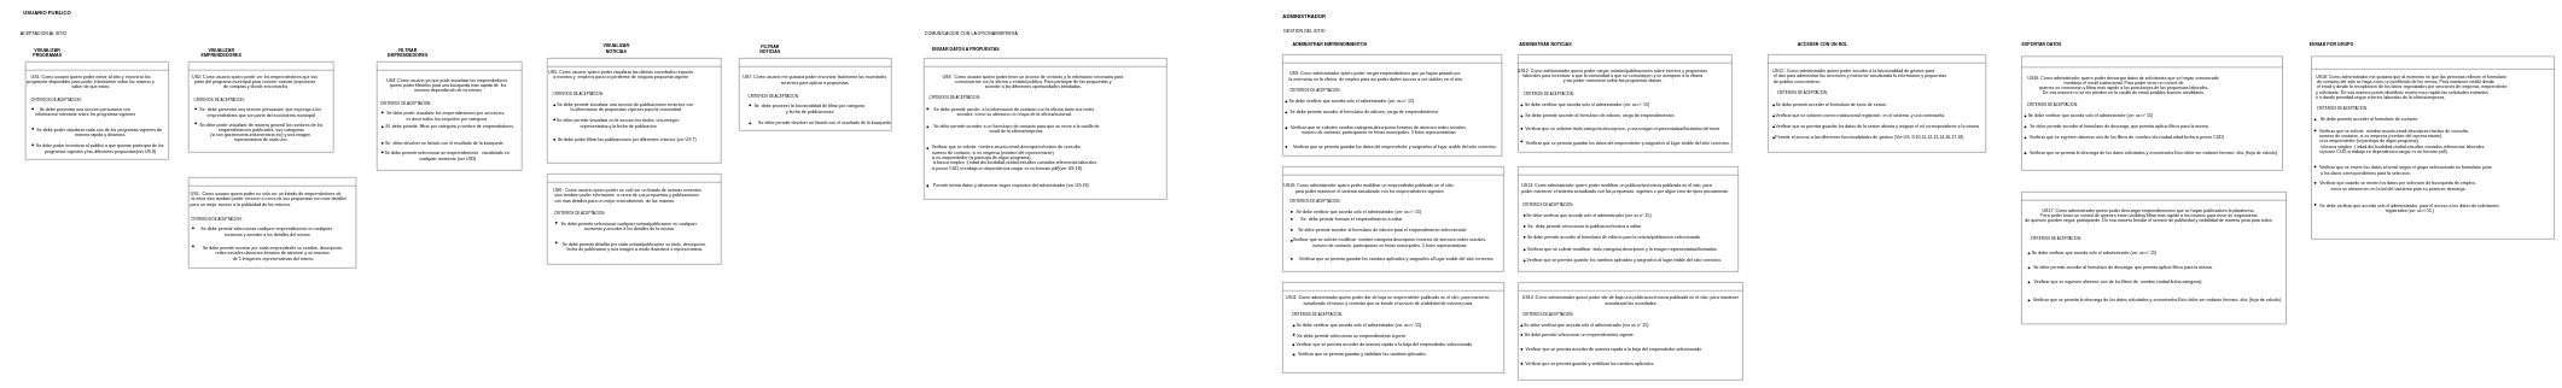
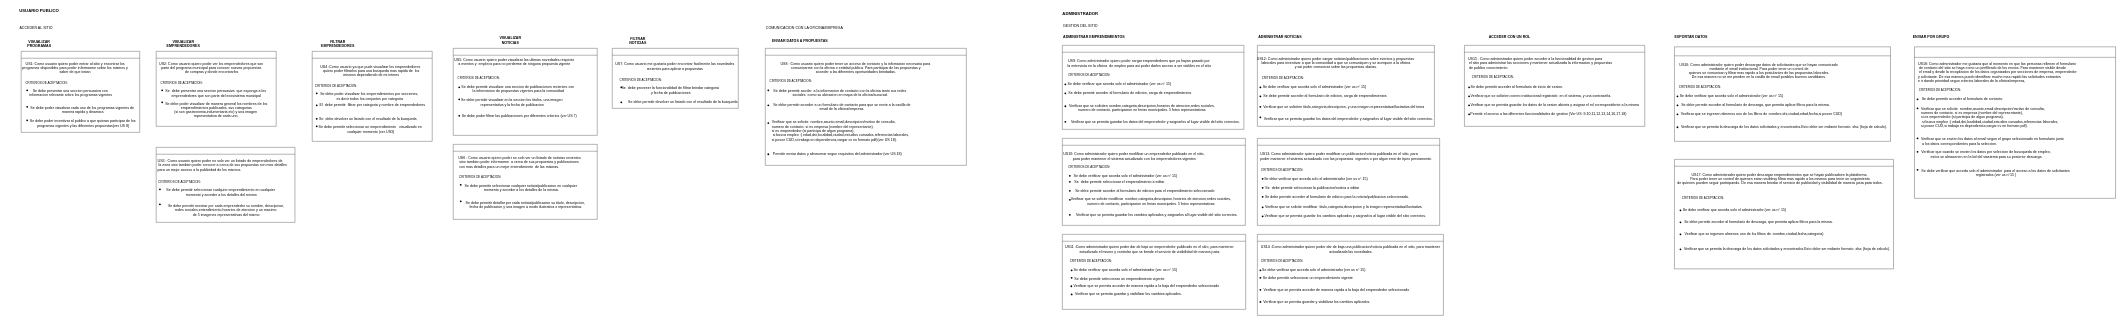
- <mxCell id="19" value="ACEPTACION AL SITIO" style="text;html=1;align=center;verticalAlign=middle;whiteSpace=wrap;rounded=0;" parent="1" vertex="1"><mxGeometry x="40" y="78" width="160" height="30" as="geometry" /></mxCell>
+ <mxCell id="19" value="ACCEDER AL SITIO" style="text;html=1;align=center;verticalAlign=middle;whiteSpace=wrap;rounded=0;" parent="1" vertex="1"><mxGeometry x="40" y="78" width="160" height="30" as="geometry" /></mxCell>
- <mxCell id="145" value="&lt;b&gt;ADMINISTRAR EMPRENDIMIENTOS&lt;/b&gt;" style="text;html=1;align=center;verticalAlign=middle;resizable=0;points=[];autosize=1;strokeColor=none;fillColor=none;" vertex="1" parent="1"><mxGeometry x="3555" y="108" width="230" height="30" as="geometry" /></mxCell>
+ <mxCell id="145" value="&lt;b&gt;ADMINISTRAR EMPRENDIMIENTOS&lt;/b&gt;" style="text;html=1;align=center;verticalAlign=middle;resizable=0;points=[];autosize=1;strokeColor=none;fillColor=none;" vertex="1" parent="1"><mxGeometry x="3530" y="108" width="230" height="30" as="geometry" /></mxCell>
- <mxCell id="44" value="Se&amp;nbsp; debe proveeer la funcionalidad de filtrar por categoria&amp;nbsp;&lt;div&gt;y fecha de publicaciones&lt;/div&gt;" style="text;html=1;align=center;verticalAlign=middle;resizable=0;points=[];autosize=1;strokeColor=none;fillColor=none;" parent="40" vertex="1"><mxGeometry x="30" y="120" width="330" height="40" as="geometry" /></mxCell>
+ <mxCell id="44" value="Se&amp;nbsp; debe proveeer la funcionalidad de filtrar brindar categoria&amp;nbsp;&lt;div&gt;y fecha de publicaciones&lt;/div&gt;" style="text;html=1;align=center;verticalAlign=middle;resizable=0;points=[];autosize=1;strokeColor=none;fillColor=none;" parent="40" vertex="1"><mxGeometry x="30" y="120" width="330" height="40" as="geometry" /></mxCell>
- <mxCell id="64" value="Se&amp;nbsp; debe permitir formato el emprendimiento a editar" style="text;html=1;align=center;verticalAlign=middle;resizable=0;points=[];autosize=1;strokeColor=none;fillColor=none;" parent="61" vertex="1"><mxGeometry x="30" y="130" width="320" height="30" as="geometry" /></mxCell>
+ <mxCell id="64" value="Se&amp;nbsp; debe permitir seleccionar el emprendimiento a editar" style="text;html=1;align=center;verticalAlign=middle;resizable=0;points=[];autosize=1;strokeColor=none;fillColor=none;" parent="61" vertex="1"><mxGeometry x="30" y="130" width="320" height="30" as="geometry" /></mxCell>
- <mxCell id="134" value="Se debe permitir mostrar por cada emprendedor su nombre, descripcion,&lt;div&gt;redes sociales,&lt;span style=&quot;background-color: transparent; color: light-dark(rgb(0, 0, 0), rgb(255, 255, 255));&quot;&gt;ubicacion,horarios de atencion&amp;nbsp;&lt;/span&gt;&lt;span style=&quot;background-color: transparent; color: light-dark(rgb(0, 0, 0), rgb(255, 255, 255));&quot;&gt;y un maximo&amp;nbsp;&lt;/span&gt;&lt;/div&gt;&lt;div&gt;&lt;span style=&quot;background-color: transparent; color: light-dark(rgb(0, 0, 0), rgb(255, 255, 255));&quot;&gt;de 5 imagenes representativas del mismo&lt;/span&gt;&lt;/div&gt;" style="text;html=1;align=center;verticalAlign=middle;resizable=0;points=[];autosize=1;strokeColor=none;fillColor=none;" vertex="1" parent="131"><mxGeometry x="27.5" y="180" width="410" height="60" as="geometry" /></mxCell>
+ <mxCell id="134" value="Se debe permitir mostrar por cada emprendedor su nombre, descripcion,&lt;div&gt;redes sociales,&lt;span style=&quot;background-color: transparent; color: light-dark(rgb(0, 0, 0), rgb(255, 255, 255));&quot;&gt;entendimiento,horarios de atencion&amp;nbsp;&lt;/span&gt;&lt;span style=&quot;background-color: transparent; color: light-dark(rgb(0, 0, 0), rgb(255, 255, 255));&quot;&gt;y un maximo&amp;nbsp;&lt;/span&gt;&lt;/div&gt;&lt;div&gt;&lt;span style=&quot;background-color: transparent; color: light-dark(rgb(0, 0, 0), rgb(255, 255, 255));&quot;&gt;de 5 imagenes representativas del mismo&lt;/span&gt;&lt;/div&gt;" style="text;html=1;align=center;verticalAlign=middle;resizable=0;points=[];autosize=1;strokeColor=none;fillColor=none;" vertex="1" parent="131"><mxGeometry x="27.5" y="180" width="410" height="60" as="geometry" /></mxCell>
